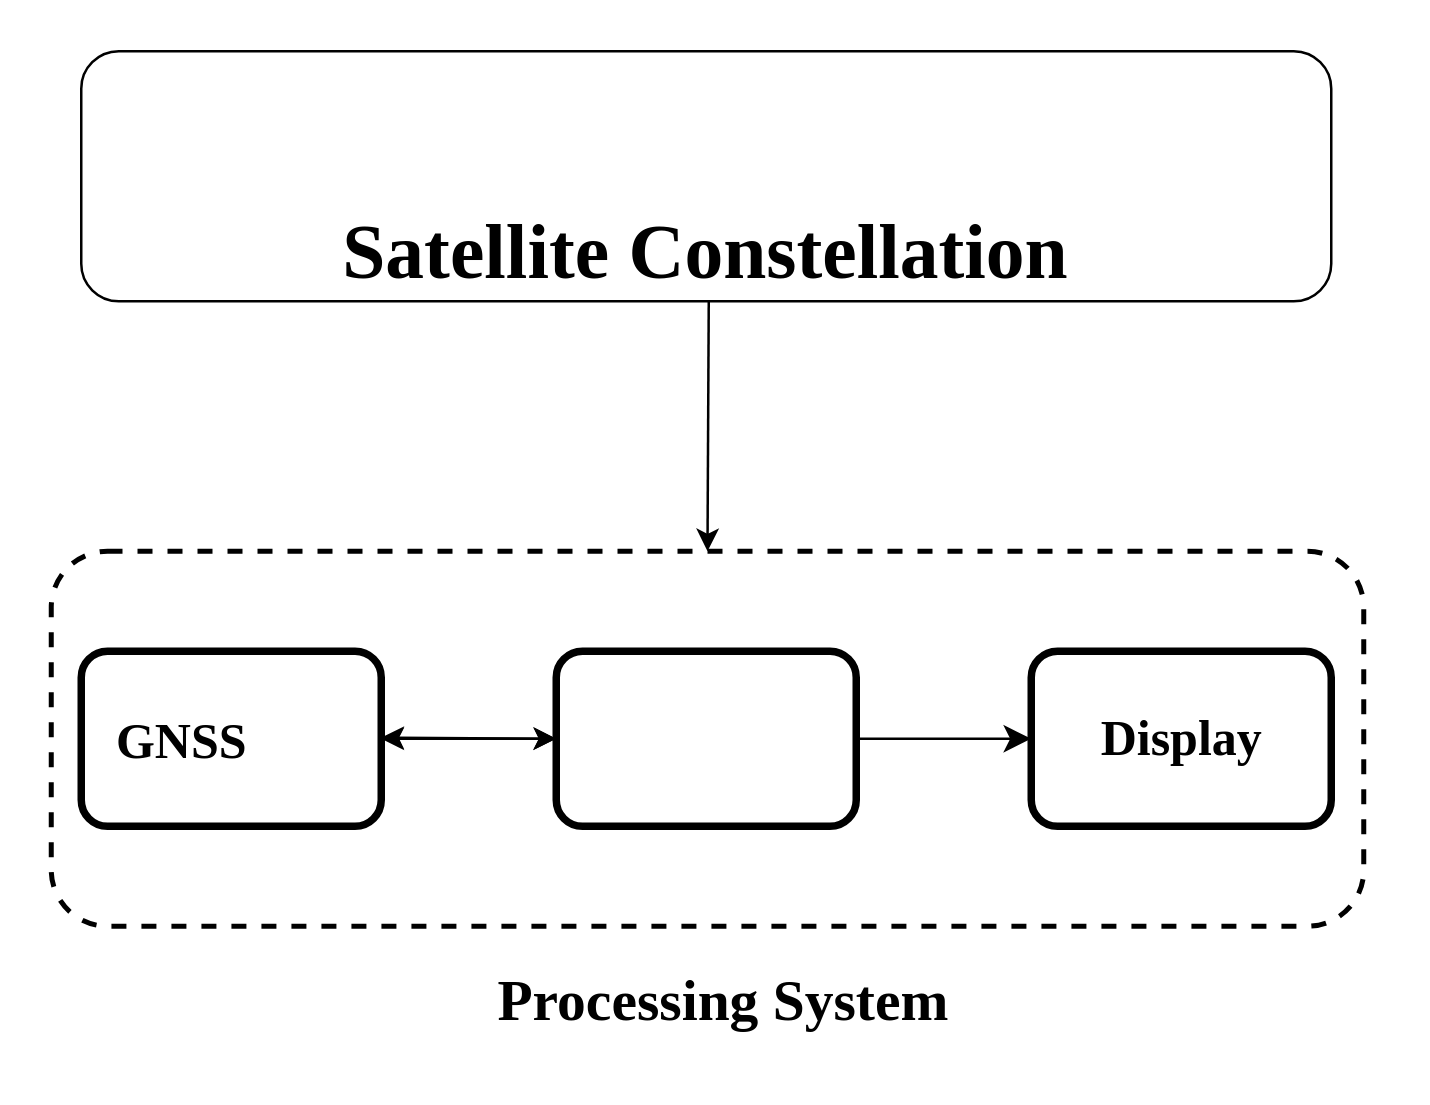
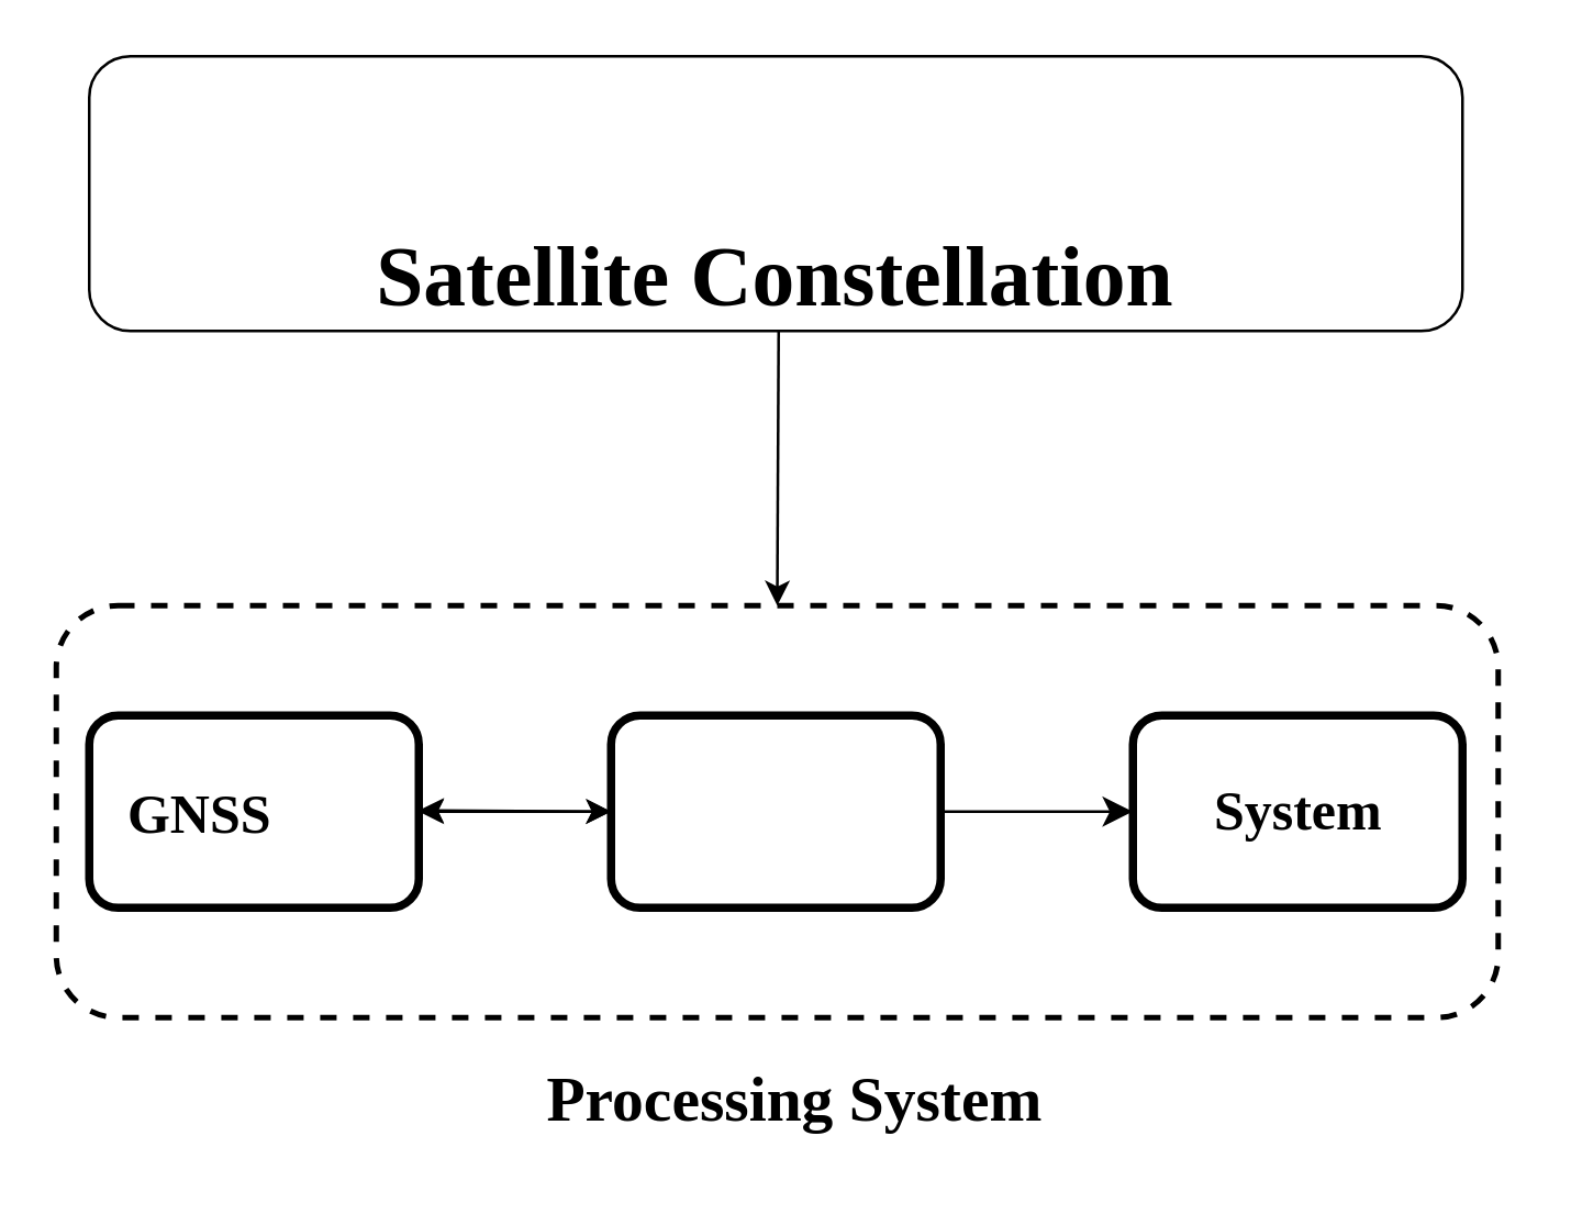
- <mxCell id="15" value="&lt;span style=&quot;font-size: 20px;&quot;&gt;&lt;b&gt;Display&lt;br&gt;&lt;br&gt;&lt;/b&gt;&lt;/span&gt;" style="text;html=1;strokeColor=none;fillColor=none;align=center;verticalAlign=middle;whiteSpace=wrap;rounded=0;horizontal=1;fontFamily=Times New Roman;container=0;" vertex="1" parent="1"><mxGeometry x="445.6" y="305.5" width="52.8" height="1" as="geometry" /></mxCell>
+ <mxCell id="15" value="&lt;span style=&quot;font-size: 20px;&quot;&gt;&lt;b&gt;System&lt;br&gt;&lt;br&gt;&lt;/b&gt;&lt;/span&gt;" style="text;html=1;strokeColor=none;fillColor=none;align=center;verticalAlign=middle;whiteSpace=wrap;rounded=0;horizontal=1;fontFamily=Times New Roman;container=0;" vertex="1" parent="1"><mxGeometry x="445.6" y="305.5" width="52.8" height="1" as="geometry" /></mxCell>
